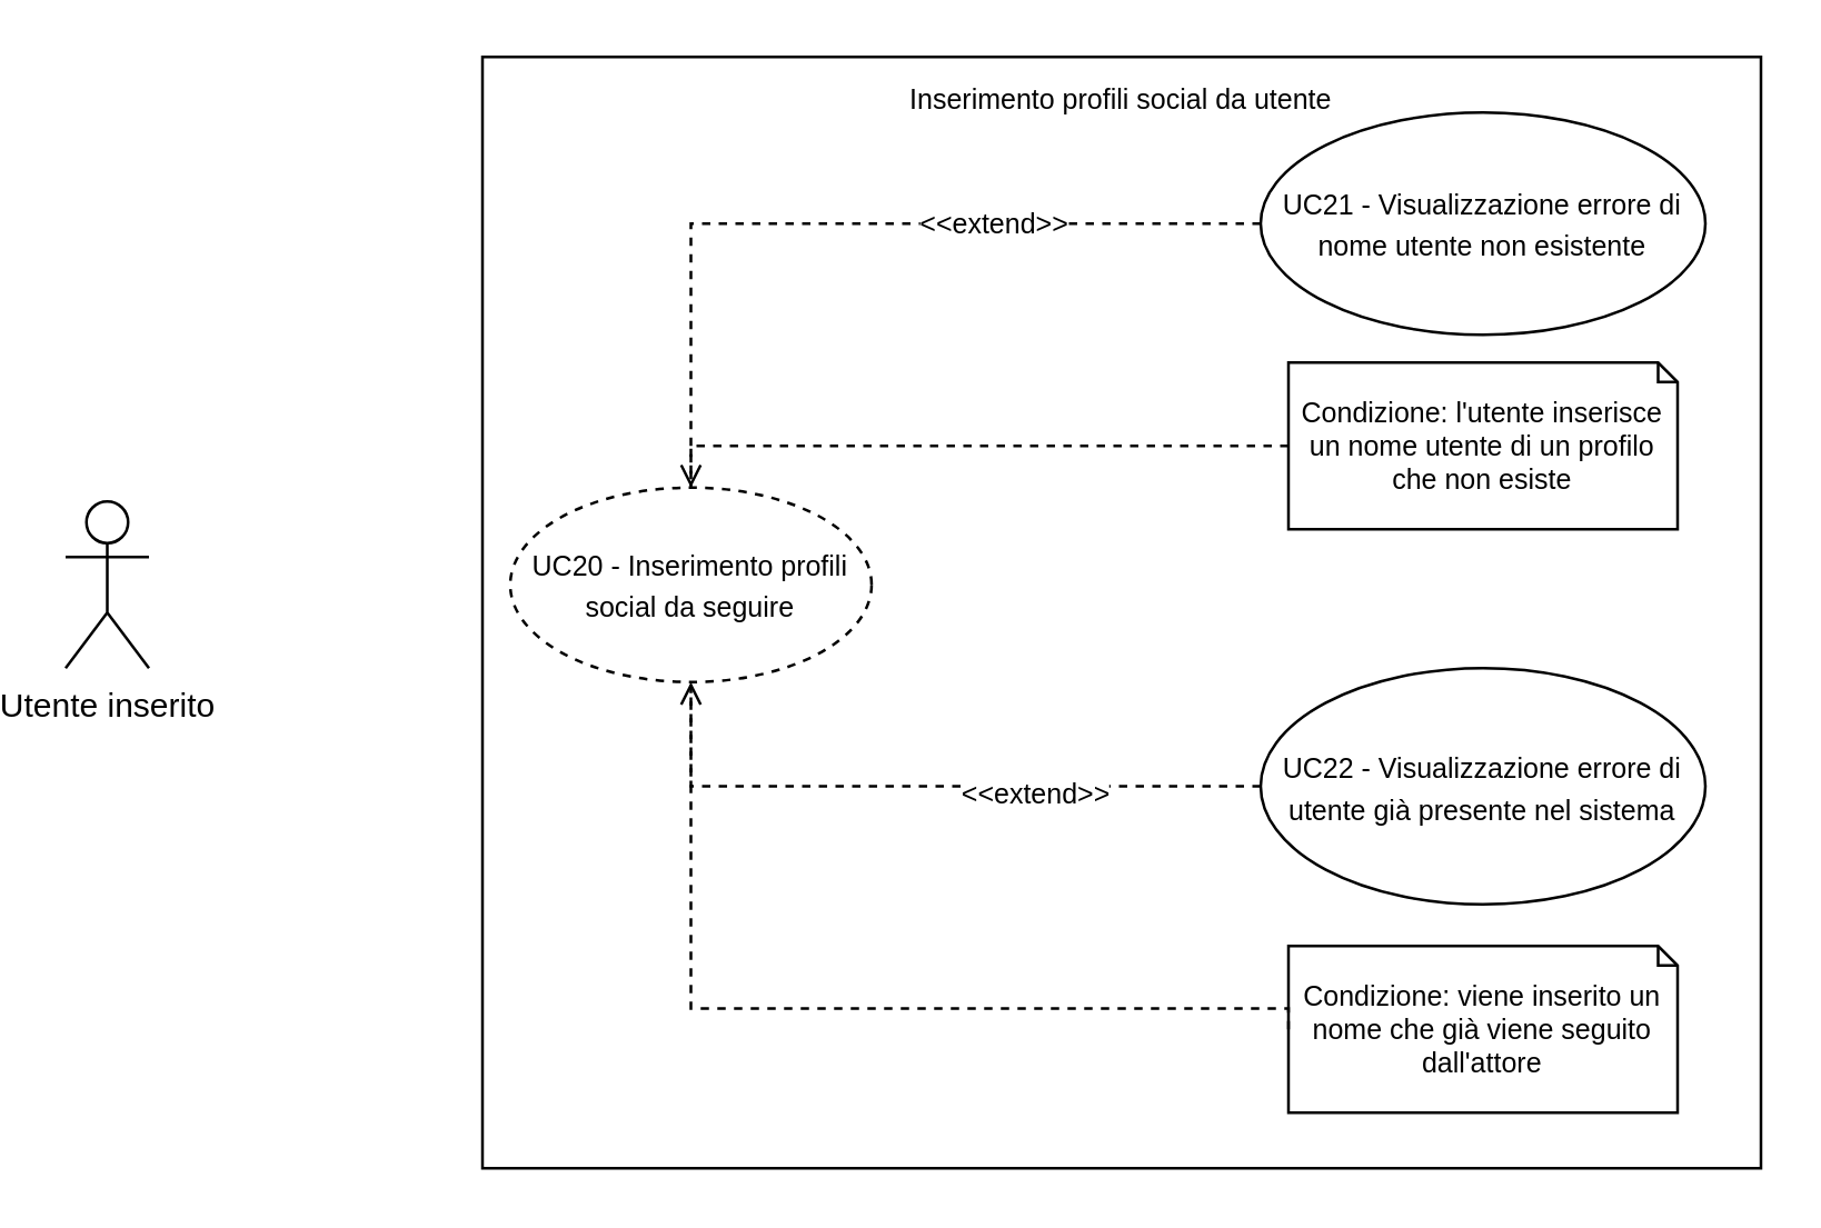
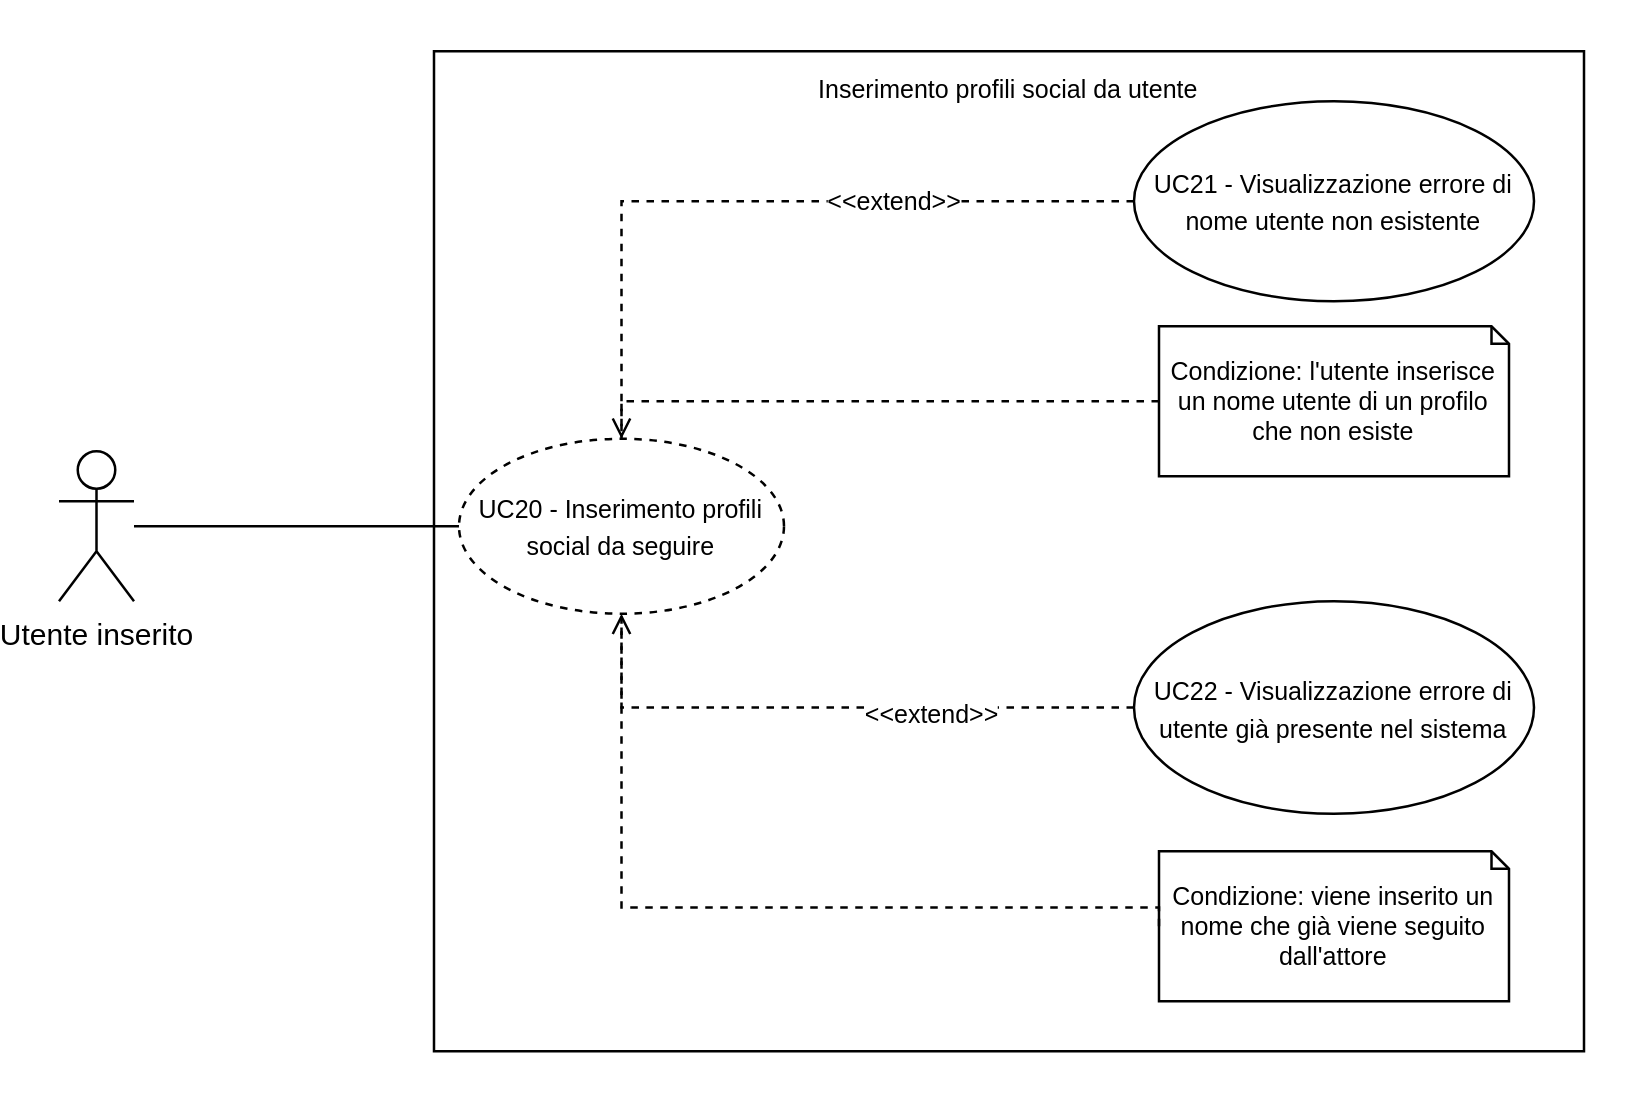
+ <mxCell id="3" style="edgeStyle=orthogonalEdgeStyle;rounded=0;orthogonalLoop=1;jettySize=auto;html=1;fontFamily=Helvetica;fontSize=10;endArrow=none;endFill=0;" parent="1" source="4" target="5" edge="1"><mxGeometry relative="1" as="geometry" /></mxCell>
